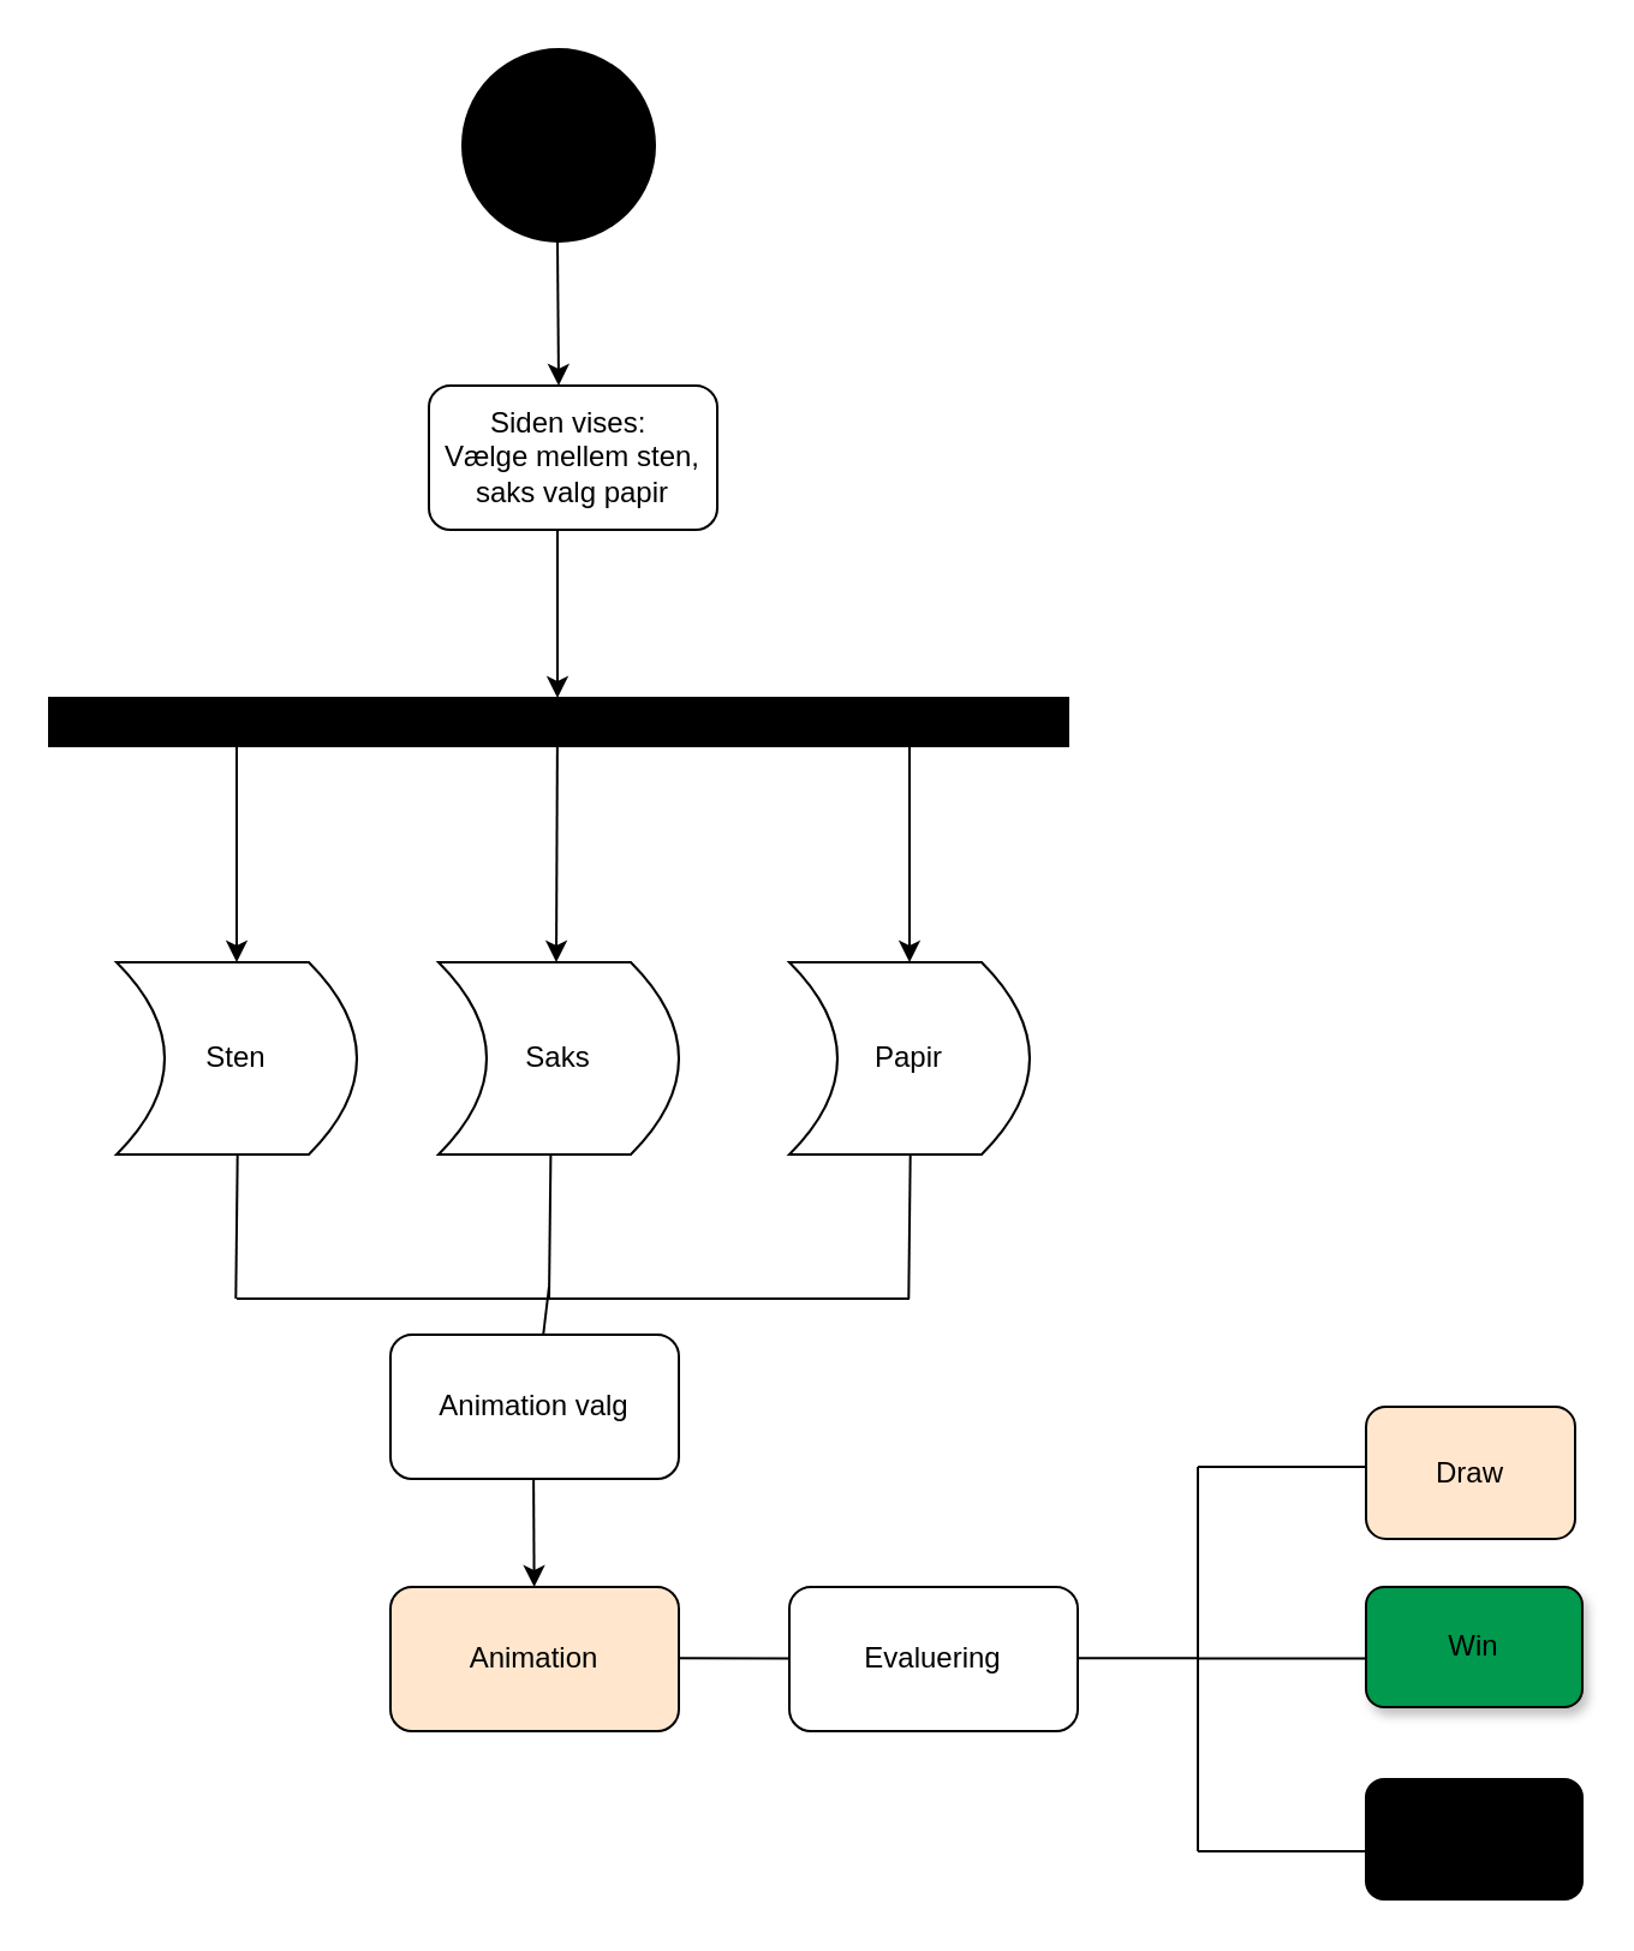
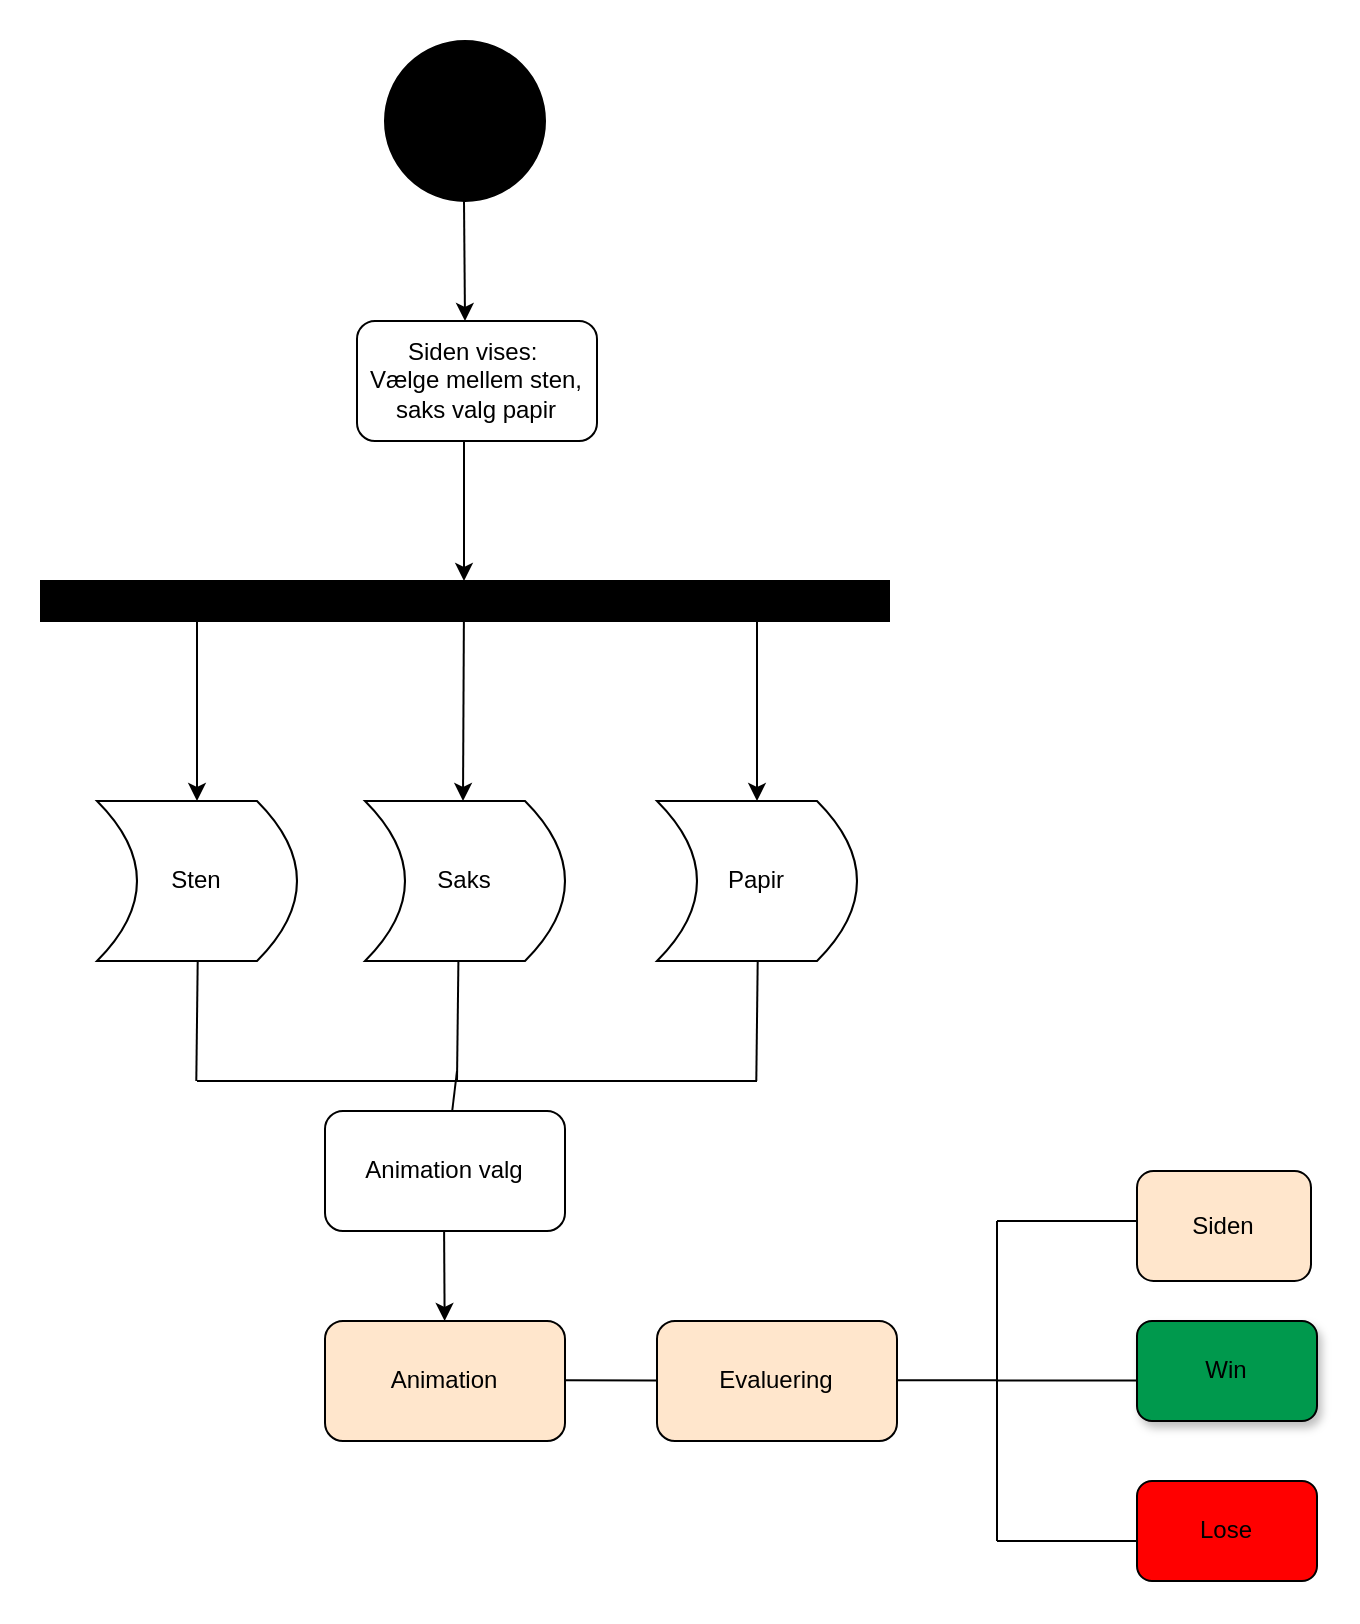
- <mxCell id="28" value="Draw" style="rounded=1;whiteSpace=wrap;html=1;fillColor=#FFE6CC;" parent="1" vertex="1"><mxGeometry x="568" y="585" width="87" height="55" as="geometry" /></mxCell>
+ <mxCell id="28" value="Siden" style="rounded=1;whiteSpace=wrap;html=1;fillColor=#FFE6CC;" parent="1" vertex="1"><mxGeometry x="568" y="585" width="87" height="55" as="geometry" /></mxCell>
- <mxCell id="22" value="Evaluering" style="rounded=1;whiteSpace=wrap;html=1;" parent="1" vertex="1"><mxGeometry x="328" y="660" width="120" height="60" as="geometry" /></mxCell>
+ <mxCell id="22" value="Evaluering" style="rounded=1;whiteSpace=wrap;html=1;fillColor=#ffe6cc;" parent="1" vertex="1"><mxGeometry x="328" y="660" width="120" height="60" as="geometry" /></mxCell>
- <mxCell id="30" value="Lose" style="rounded=1;whiteSpace=wrap;html=1;fillColor=#000000;" parent="1" vertex="1"><mxGeometry x="568" y="740" width="90" height="50" as="geometry" /></mxCell>
+ <mxCell id="30" value="Lose" style="rounded=1;whiteSpace=wrap;html=1;fillColor=#FF0000;" parent="1" vertex="1"><mxGeometry x="568" y="740" width="90" height="50" as="geometry" /></mxCell>
